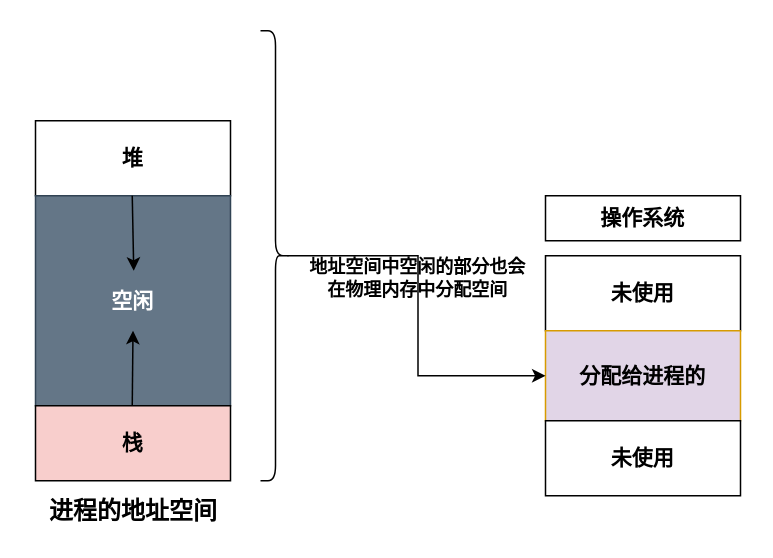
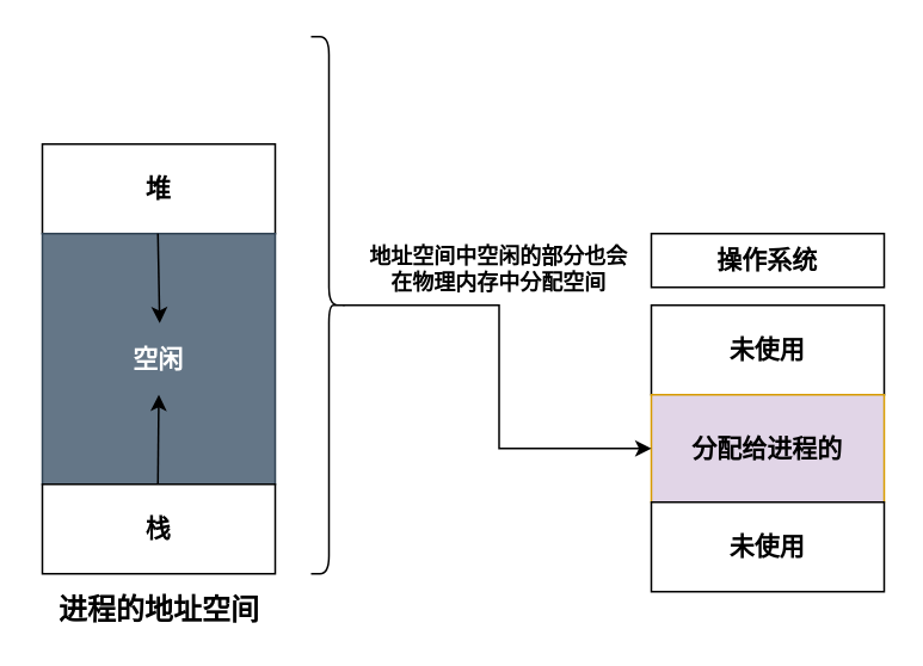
- <mxCell id="14" value="&lt;b&gt;地址空间中空闲的部分也会在物理内存中分配空间&lt;/b&gt;" style="text;html=1;strokeColor=none;fillColor=none;align=center;verticalAlign=middle;whiteSpace=wrap;rounded=0;" vertex="1" parent="1"><mxGeometry x="203" y="175" width="150" height="20" as="geometry" /></mxCell>
+ <mxCell id="14" value="&lt;b&gt;地址空间中空闲的部分也会在物理内存中分配空间&lt;/b&gt;" style="text;html=1;strokeColor=none;fillColor=none;align=center;verticalAlign=middle;whiteSpace=wrap;rounded=0;" vertex="1" parent="1"><mxGeometry x="203" y="140" width="150" height="20" as="geometry" /></mxCell>
- <mxCell id="4" value="&lt;b&gt;&lt;font style=&quot;font-size: 14px&quot;&gt;栈&lt;/font&gt;&lt;/b&gt;" style="rounded=0;whiteSpace=wrap;html=1;fillColor=#f8cecc;" vertex="1" parent="1"><mxGeometry x="23" y="270" width="130" height="50" as="geometry" /></mxCell>
+ <mxCell id="4" value="&lt;b&gt;&lt;font style=&quot;font-size: 14px&quot;&gt;栈&lt;/font&gt;&lt;/b&gt;" style="rounded=0;whiteSpace=wrap;html=1;" vertex="1" parent="1"><mxGeometry x="23" y="270" width="130" height="50" as="geometry" /></mxCell>
